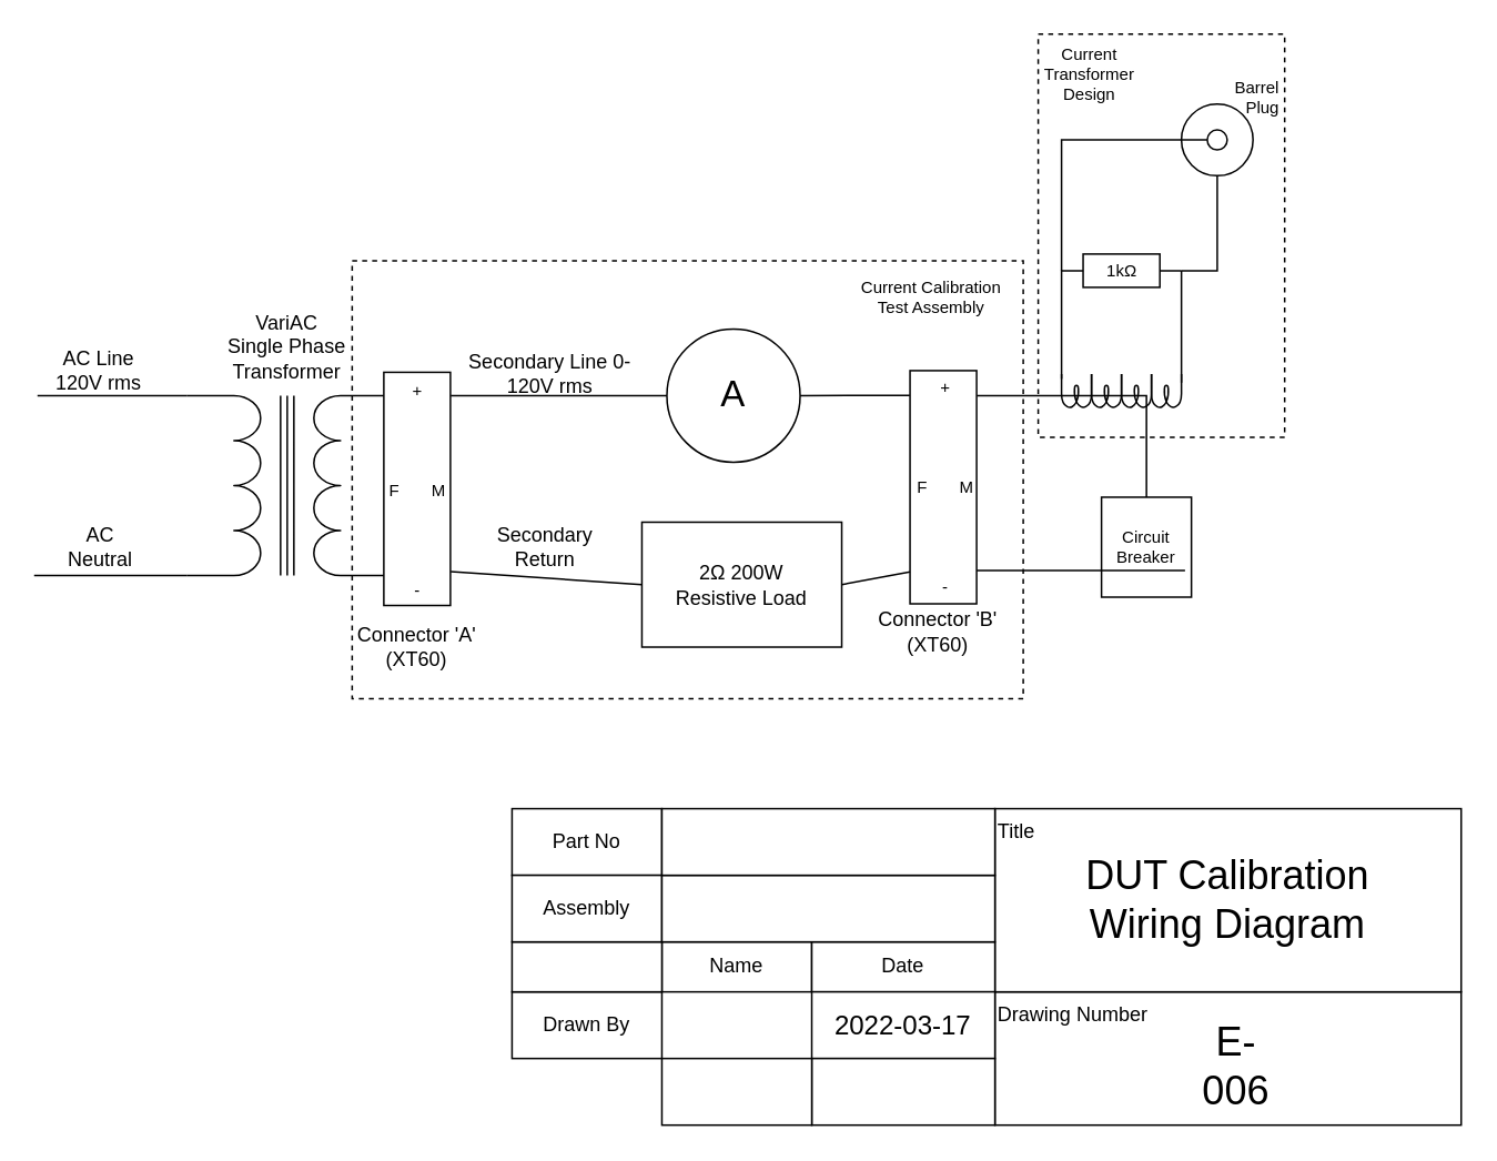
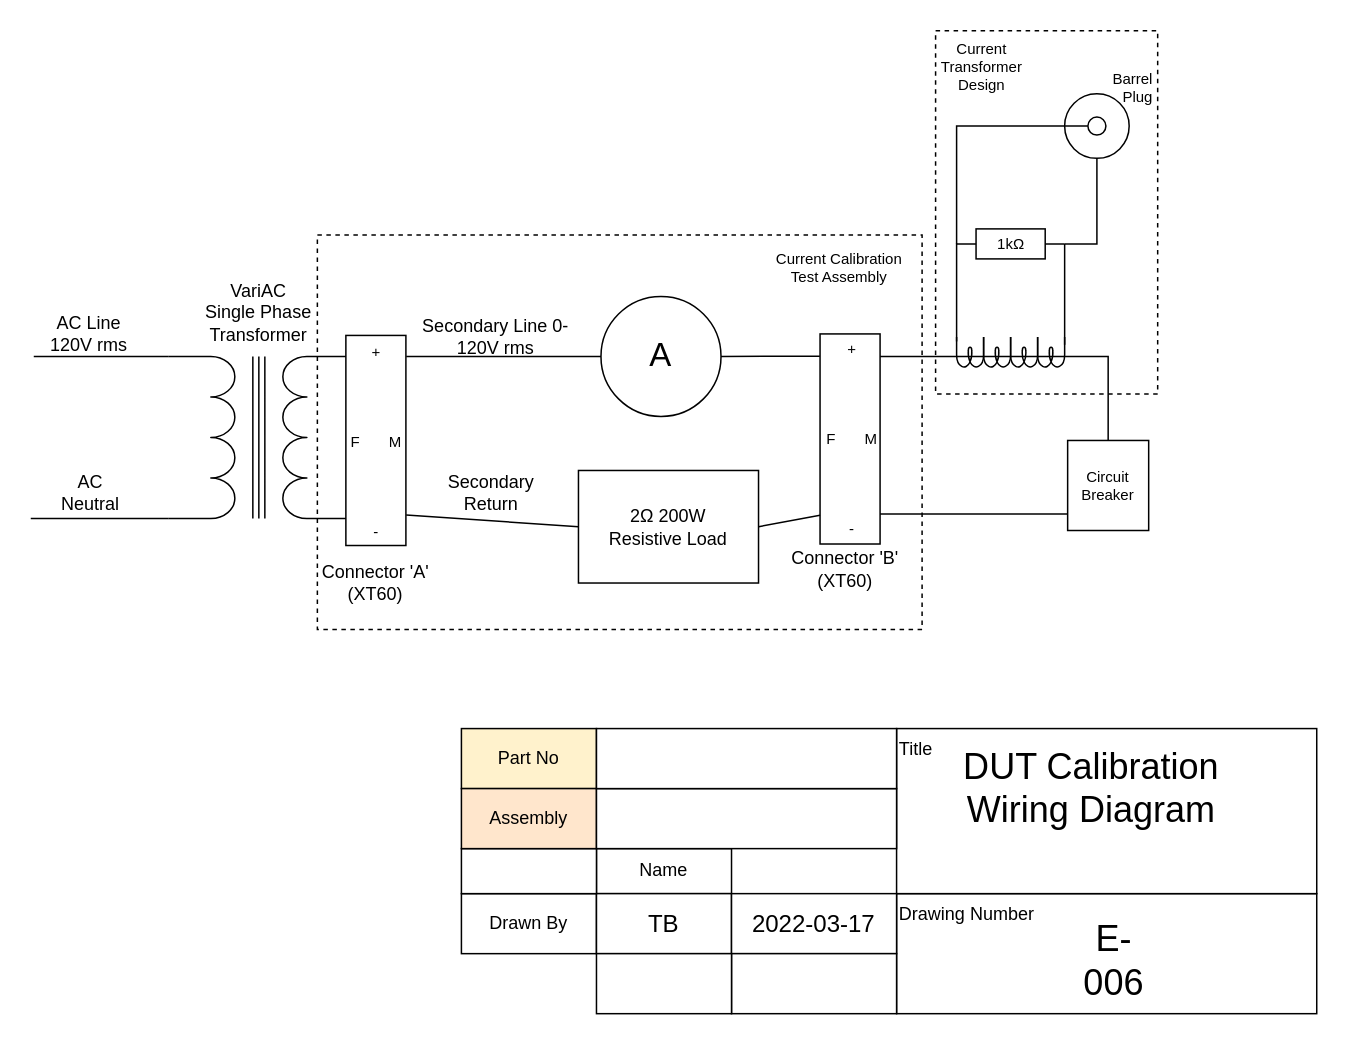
- <mxCell id="40" value="Circuit Breaker" style="rounded=0;whiteSpace=wrap;html=1;fontSize=10;" vertex="1" parent="1"><mxGeometry x="661" y="298" width="54" height="60" as="geometry" /></mxCell>
+ <mxCell id="40" value="Circuit Breaker" style="rounded=0;whiteSpace=wrap;html=1;fontSize=10;" vertex="1" parent="1"><mxGeometry x="711" y="293" width="54" height="60" as="geometry" /></mxCell>
- <mxCell id="16" value="Part No" style="rounded=0;whiteSpace=wrap;html=1;align=center;verticalAlign=middle;" parent="1" vertex="1"><mxGeometry x="307" y="485" width="90" height="40" as="geometry" /></mxCell>
+ <mxCell id="16" value="Part No" style="rounded=0;whiteSpace=wrap;html=1;align=center;verticalAlign=middle;fillColor=#fff2cc;" parent="1" vertex="1"><mxGeometry x="307" y="485" width="90" height="40" as="geometry" /></mxCell>
- <mxCell id="7" value="DUT Calibration Wiring Diagram" style="rounded=0;whiteSpace=wrap;html=1;align=center;verticalAlign=middle;labelBorderColor=none;fillColor=none;strokeColor=none;fontSize=24;" parent="1" vertex="1"><mxGeometry x="617" y="525" width="240" height="30" as="geometry" /></mxCell>
+ <mxCell id="7" value="DUT Calibration Wiring Diagram" style="rounded=0;whiteSpace=wrap;html=1;align=center;verticalAlign=middle;labelBorderColor=none;fillColor=none;strokeColor=none;fontSize=24;" parent="1" vertex="1"><mxGeometry x="607" y="510" width="240" height="30" as="geometry" /></mxCell>
- <mxCell id="17" value="Assembly" style="rounded=0;whiteSpace=wrap;html=1;align=center;verticalAlign=middle;" parent="1" vertex="1"><mxGeometry x="307" y="525" width="90" height="40" as="geometry" /></mxCell>
+ <mxCell id="17" value="Assembly" style="rounded=0;whiteSpace=wrap;html=1;align=center;verticalAlign=middle;fillColor=#ffe6cc;" parent="1" vertex="1"><mxGeometry x="307" y="525" width="90" height="40" as="geometry" /></mxCell>
- <mxCell id="9" value="Date" style="rounded=0;whiteSpace=wrap;html=1;align=center;verticalAlign=middle;" parent="1" vertex="1"><mxGeometry x="487" y="565" width="110" height="30" as="geometry" /></mxCell>
+ <mxCell id="11" value="TB" style="rounded=0;whiteSpace=wrap;html=1;align=center;verticalAlign=middle;fontSize=16;" parent="1" vertex="1"><mxGeometry x="397" y="595" width="90" height="40" as="geometry" /></mxCell>
